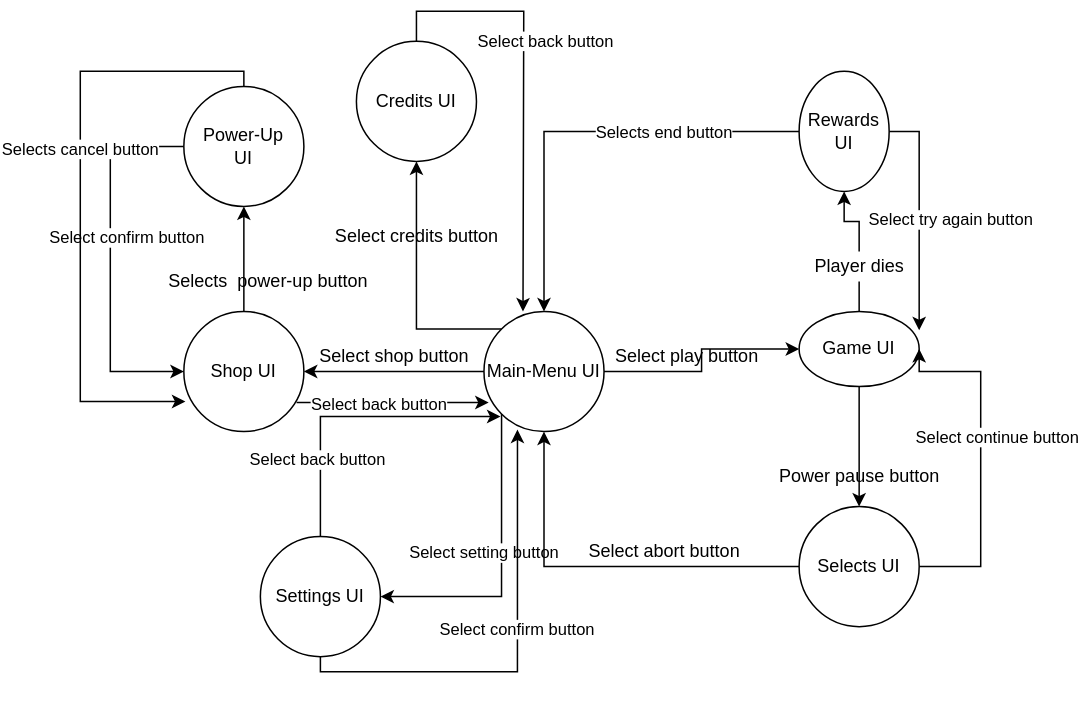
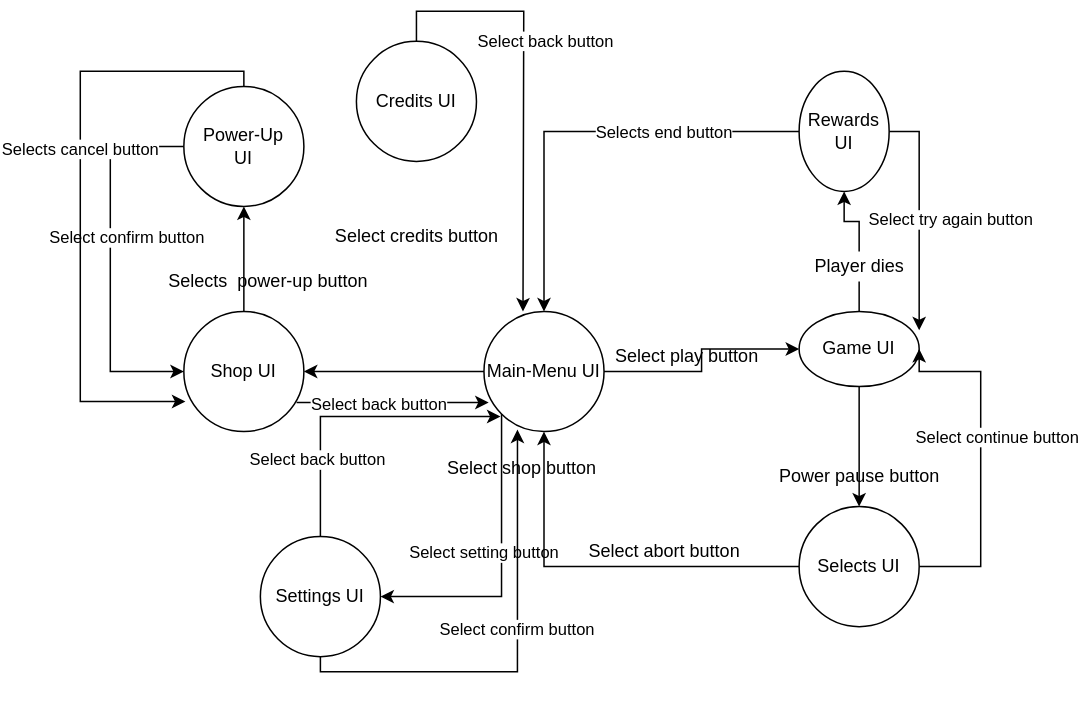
- <mxCell id="6" style="edgeStyle=orthogonalEdgeStyle;rounded=0;orthogonalLoop=1;jettySize=auto;html=1;exitX=0;exitY=0;exitDx=0;exitDy=0;entryX=0.5;entryY=1;entryDx=0;entryDy=0;" edge="1" parent="1" source="7" target="43"><mxGeometry relative="1" as="geometry" /></mxCell>
- <mxCell id="29" value="Select shop button" style="text;html=1;align=center;verticalAlign=middle;resizable=0;points=[];autosize=1;strokeColor=none;fillColor=none;" vertex="1" parent="1"><mxGeometry x="174" y="220" width="110" height="20" as="geometry" /></mxCell>
+ <mxCell id="29" value="Select shop button" style="text;html=1;align=center;verticalAlign=middle;resizable=0;points=[];autosize=1;strokeColor=none;fillColor=none;" vertex="1" parent="1"><mxGeometry x="259" y="295" width="110" height="20" as="geometry" /></mxCell>
